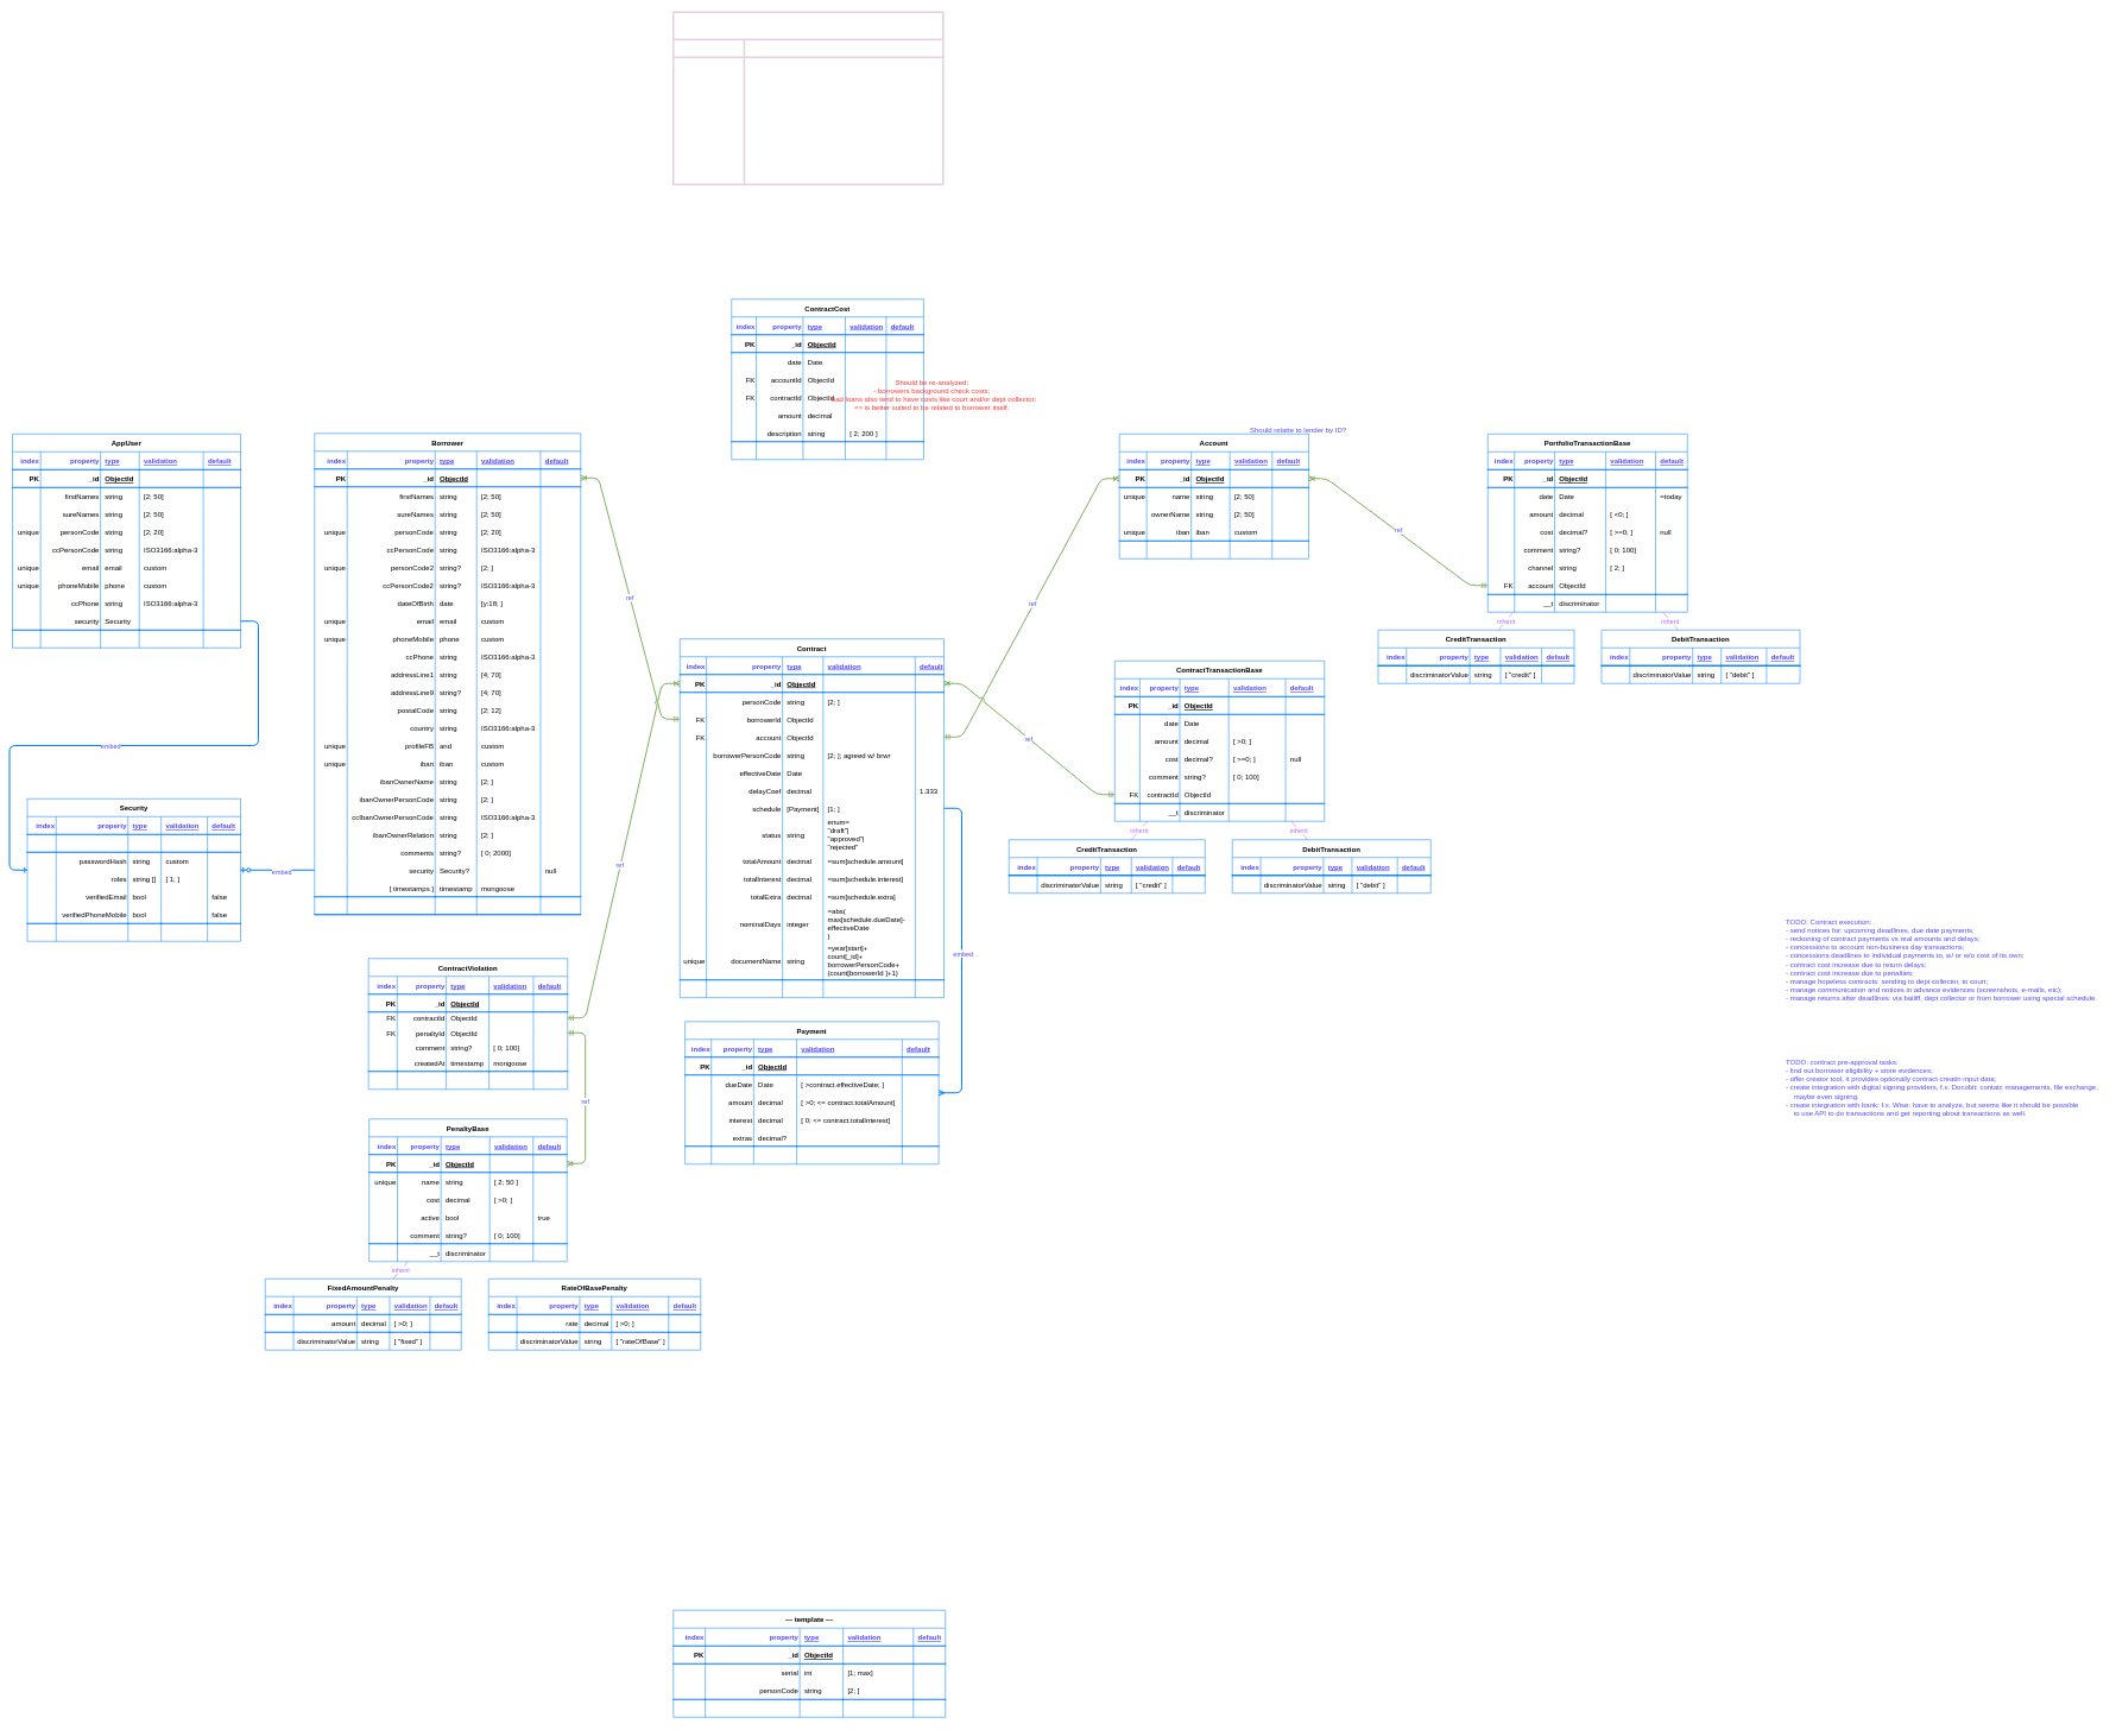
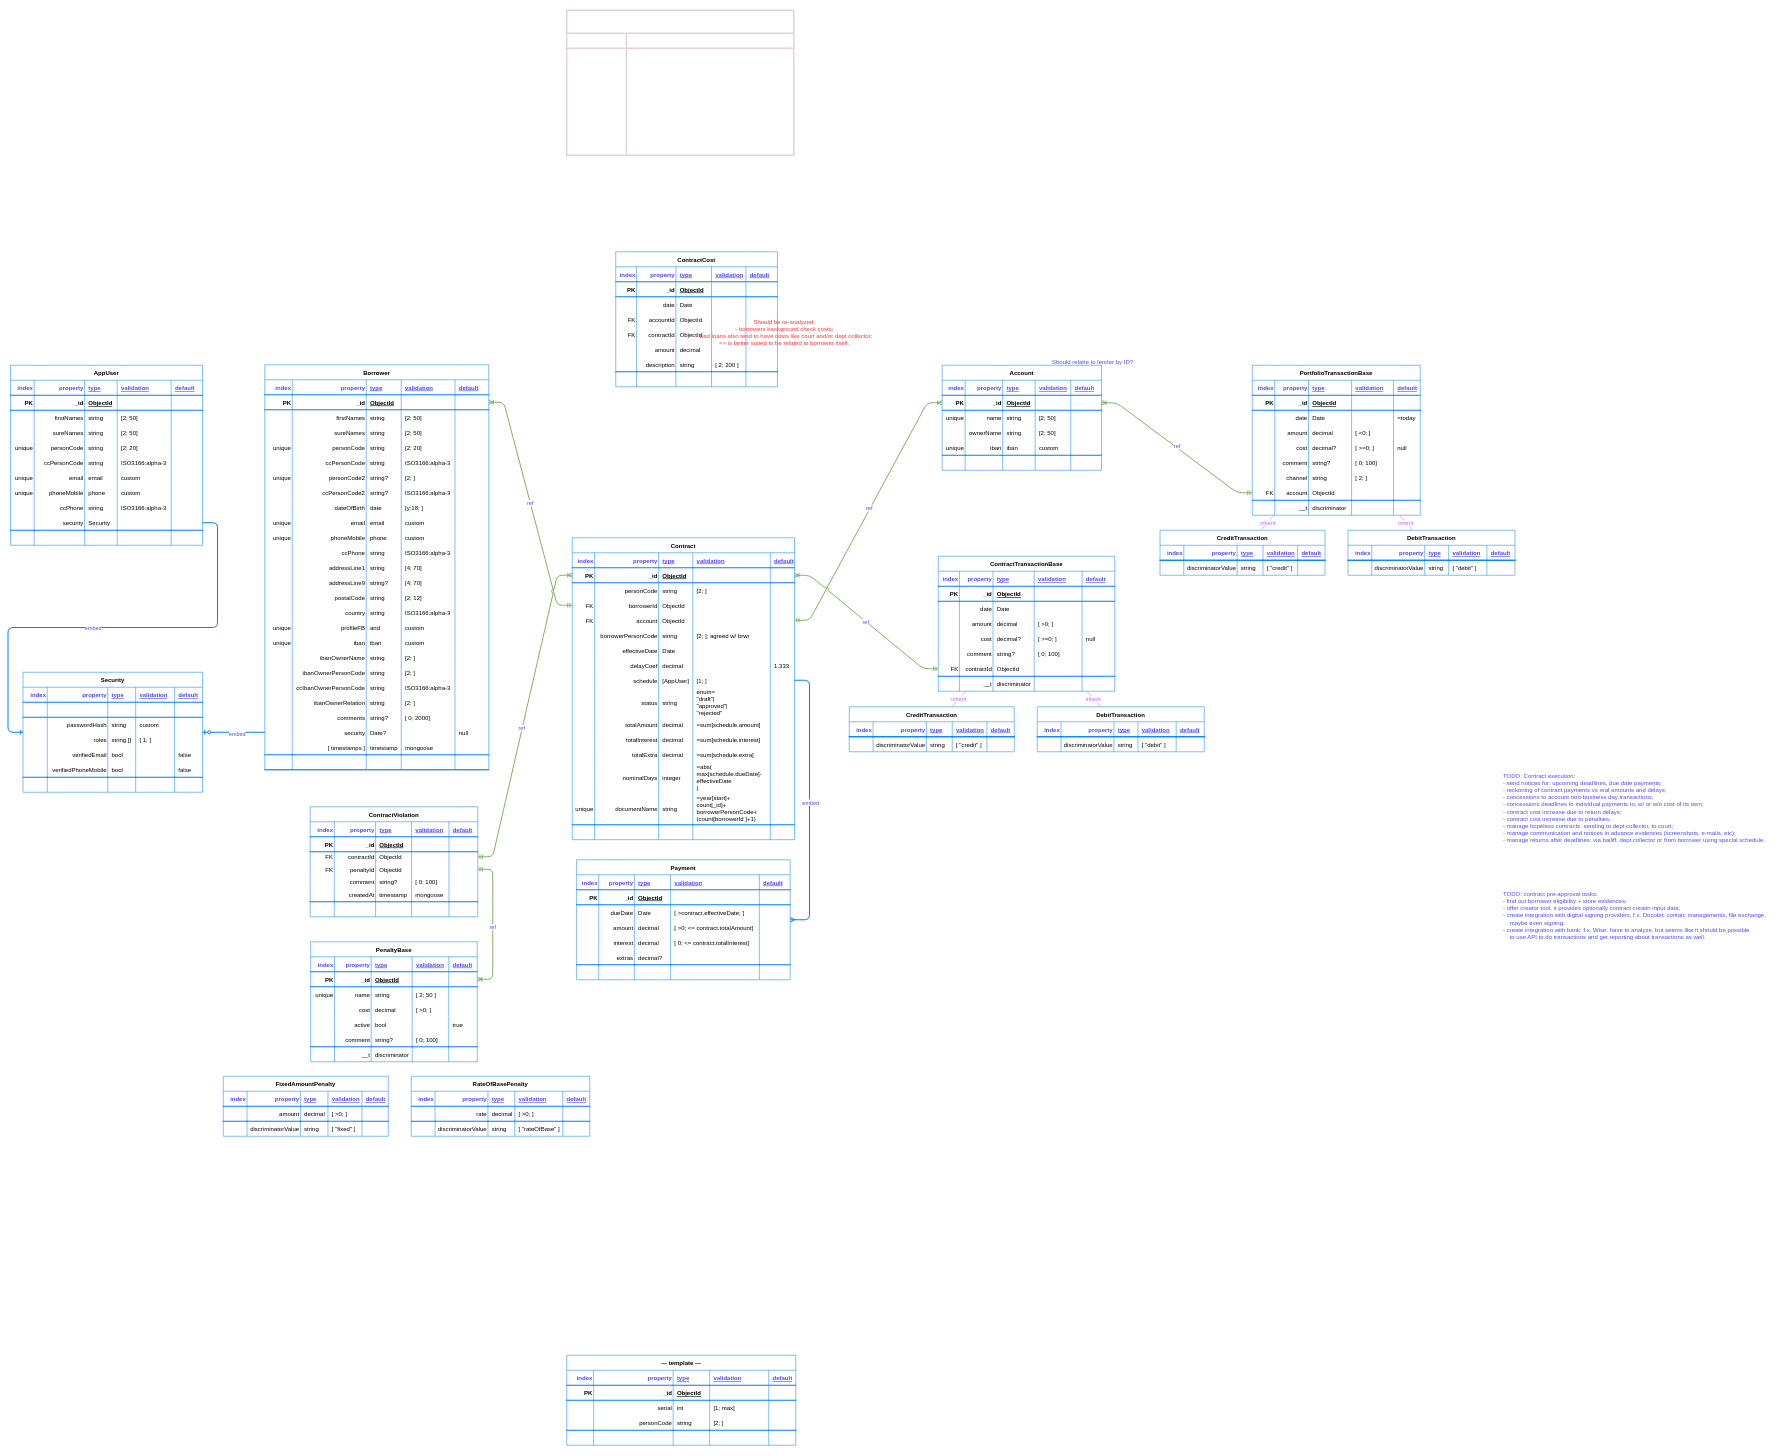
- <mxCell id="211" value="[Payment]" style="shape=partialRectangle;connectable=0;fillColor=none;top=0;left=0;bottom=0;right=0;align=left;spacingLeft=6;overflow=hidden;strokeColor=#007FFF;strokeWidth=2;" parent="208" vertex="1"><mxGeometry x="172.731" width="68.462" height="30" as="geometry"><mxRectangle width="68.462" height="30" as="alternateBounds" /></mxGeometry></mxCell>
+ <mxCell id="211" value="[AppUser]" style="shape=partialRectangle;connectable=0;fillColor=none;top=0;left=0;bottom=0;right=0;align=left;spacingLeft=6;overflow=hidden;strokeColor=#007FFF;strokeWidth=2;" parent="208" vertex="1"><mxGeometry x="172.731" width="68.462" height="30" as="geometry"><mxRectangle width="68.462" height="30" as="alternateBounds" /></mxGeometry></mxCell>
- <mxCell id="144" value="Security?" style="shape=partialRectangle;connectable=0;fillColor=none;top=0;left=0;bottom=0;right=0;align=left;spacingLeft=6;overflow=hidden;strokeColor=#007FFF;strokeWidth=2;" parent="141" vertex="1"><mxGeometry x="202.938" width="70" height="30" as="geometry"><mxRectangle width="70" height="30" as="alternateBounds" /></mxGeometry></mxCell>
+ <mxCell id="144" value="Date?" style="shape=partialRectangle;connectable=0;fillColor=none;top=0;left=0;bottom=0;right=0;align=left;spacingLeft=6;overflow=hidden;strokeColor=#007FFF;strokeWidth=2;" parent="141" vertex="1"><mxGeometry x="202.938" width="70" height="30" as="geometry"><mxRectangle width="70" height="30" as="alternateBounds" /></mxGeometry></mxCell>
- <mxCell id="800" value="inherit" style="endArrow=none;html=1;strokeColor=#B266FF;rounded=1;elbow=vertical;fontColor=#B266FF;" parent="1" source="762" target="391" edge="1"><mxGeometry relative="1" as="geometry"><mxPoint x="733" y="2160" as="sourcePoint" /><mxPoint x="893" y="2160" as="targetPoint" /></mxGeometry></mxCell>
